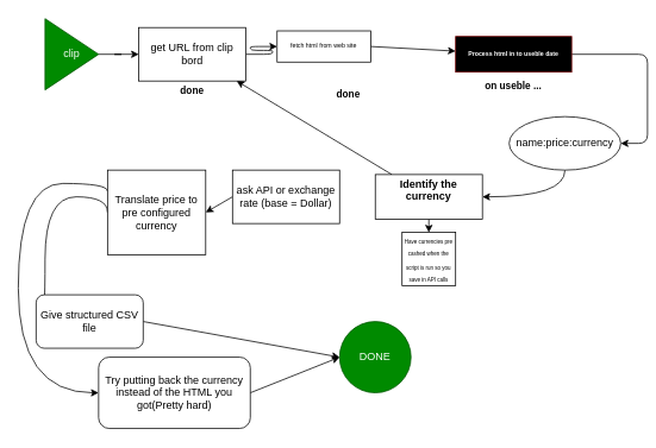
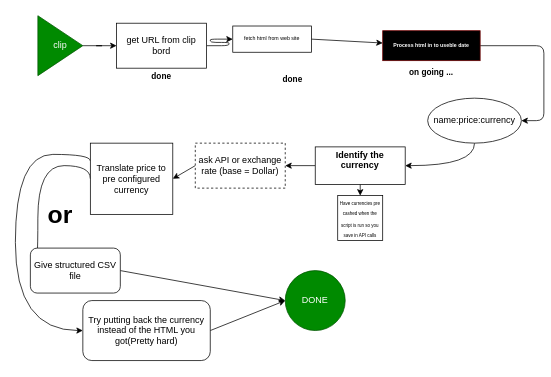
- <mxCell id="29" value="&lt;b&gt;&lt;font style=&quot;font-size: 11px; color: light-dark(rgb(0, 0, 0), rgb(0, 0, 0));&quot;&gt;on useble ...&lt;/font&gt;&lt;/b&gt;" style="text;html=1;align=center;verticalAlign=middle;whiteSpace=wrap;rounded=0;labelBackgroundColor=light-dark(#FFFFFF,#FF8000);fontColor=light-dark(#000000,#000000);" vertex="1" parent="1"><mxGeometry x="535" y="76.25" width="80" height="40" as="geometry" /></mxCell>
+ <mxCell id="29" value="&lt;b&gt;&lt;font style=&quot;font-size: 11px; color: light-dark(rgb(0, 0, 0), rgb(0, 0, 0));&quot;&gt;on going ...&lt;/font&gt;&lt;/b&gt;" style="text;html=1;align=center;verticalAlign=middle;whiteSpace=wrap;rounded=0;labelBackgroundColor=light-dark(#FFFFFF,#FF8000);fontColor=light-dark(#000000,#000000);" vertex="1" parent="1"><mxGeometry x="535" y="76.25" width="80" height="40" as="geometry" /></mxCell>
- <mxCell id="10" style="edgeStyle=none;html=1;" parent="1" source="12" target="5" edge="1"><mxGeometry relative="1" as="geometry"><mxPoint x="330" y="215" as="targetPoint" /></mxGeometry></mxCell>
+ <mxCell id="10" style="edgeStyle=none;html=1;entryX=1;entryY=0.5;entryDx=0;entryDy=0;" parent="1" source="12" target="14" edge="1"><mxGeometry relative="1" as="geometry"><mxPoint x="330" y="215" as="targetPoint" /></mxGeometry></mxCell>
- <mxCell id="14" value="ask API or exchange rate (base = Dollar)" style="rounded=0;whiteSpace=wrap;html=1;" parent="1" vertex="1"><mxGeometry x="260" y="190" width="120" height="60" as="geometry" /></mxCell>
+ <mxCell id="14" value="ask API or exchange rate (base = Dollar)" style="rounded=0;whiteSpace=wrap;html=1;dashed=1;" parent="1" vertex="1"><mxGeometry x="260" y="190" width="120" height="60" as="geometry" /></mxCell>
+ <mxCell id="25" value="&lt;b&gt;&lt;font style=&quot;font-size: 33px;&quot;&gt;or&lt;/font&gt;&lt;/b&gt;" style="text;html=1;align=center;verticalAlign=middle;whiteSpace=wrap;rounded=0;" parent="1" vertex="1"><mxGeometry x="60" y="270" width="40" height="30" as="geometry" /></mxCell>
